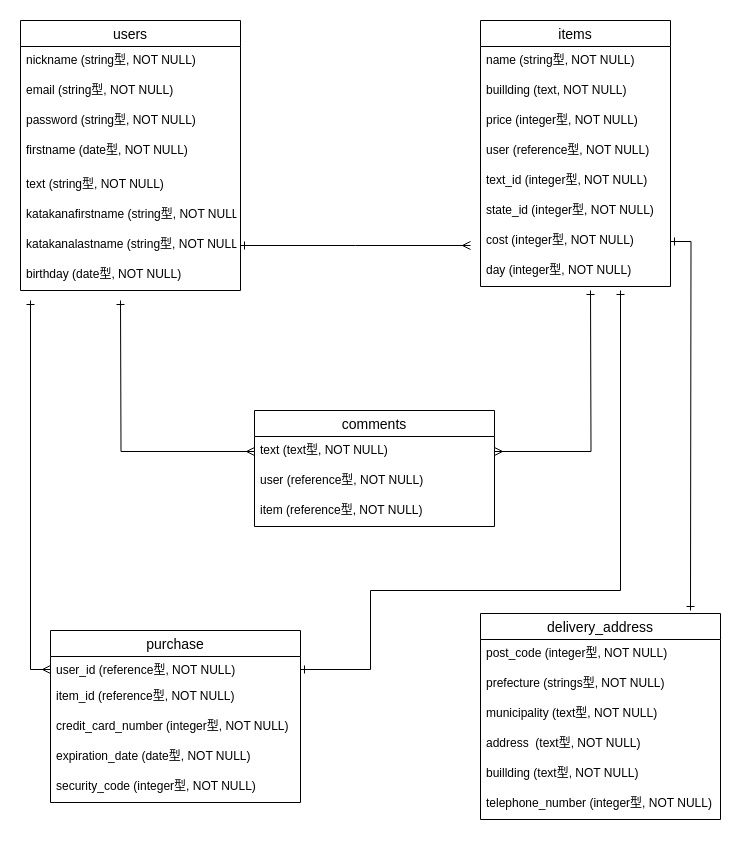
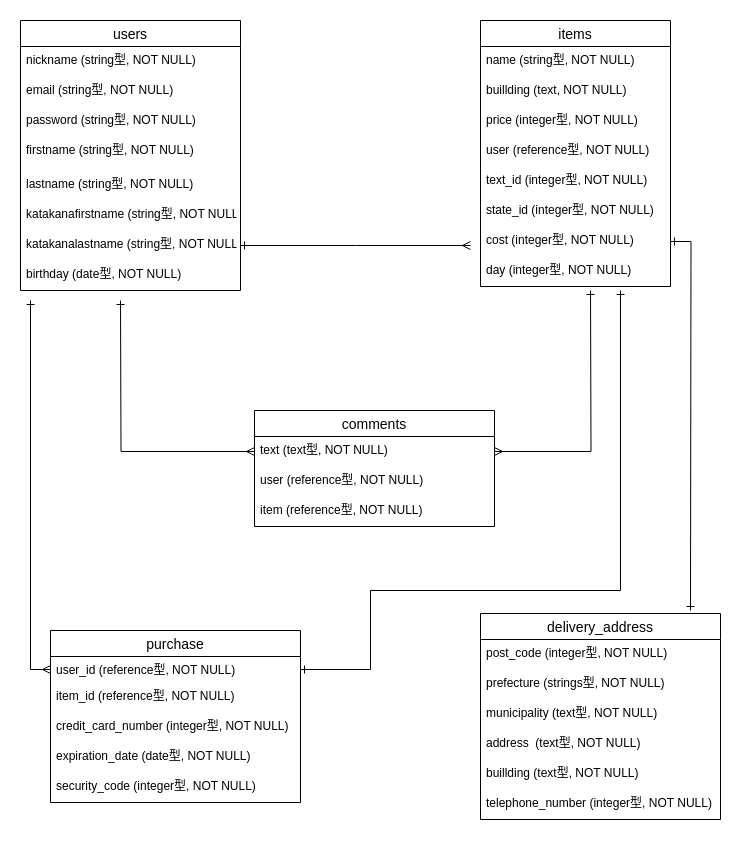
- <mxCell id="6" value="firstname (date型, NOT NULL)" style="text;strokeColor=none;fillColor=none;spacingLeft=4;spacingRight=4;overflow=hidden;rotatable=0;points=[[0,0.5],[1,0.5]];portConstraint=eastwest;fontSize=12;" parent="2" vertex="1"><mxGeometry y="116" width="220" height="34" as="geometry" /></mxCell>
+ <mxCell id="6" value="firstname (string型, NOT NULL)" style="text;strokeColor=none;fillColor=none;spacingLeft=4;spacingRight=4;overflow=hidden;rotatable=0;points=[[0,0.5],[1,0.5]];portConstraint=eastwest;fontSize=12;" parent="2" vertex="1"><mxGeometry y="116" width="220" height="34" as="geometry" /></mxCell>
- <mxCell id="7" value="text (string型, NOT NULL)" style="text;strokeColor=none;fillColor=none;spacingLeft=4;spacingRight=4;overflow=hidden;rotatable=0;points=[[0,0.5],[1,0.5]];portConstraint=eastwest;fontSize=12;" parent="2" vertex="1"><mxGeometry y="150" width="220" height="30" as="geometry" /></mxCell>
+ <mxCell id="7" value="lastname (string型, NOT NULL)" style="text;strokeColor=none;fillColor=none;spacingLeft=4;spacingRight=4;overflow=hidden;rotatable=0;points=[[0,0.5],[1,0.5]];portConstraint=eastwest;fontSize=12;" parent="2" vertex="1"><mxGeometry y="150" width="220" height="30" as="geometry" /></mxCell>
